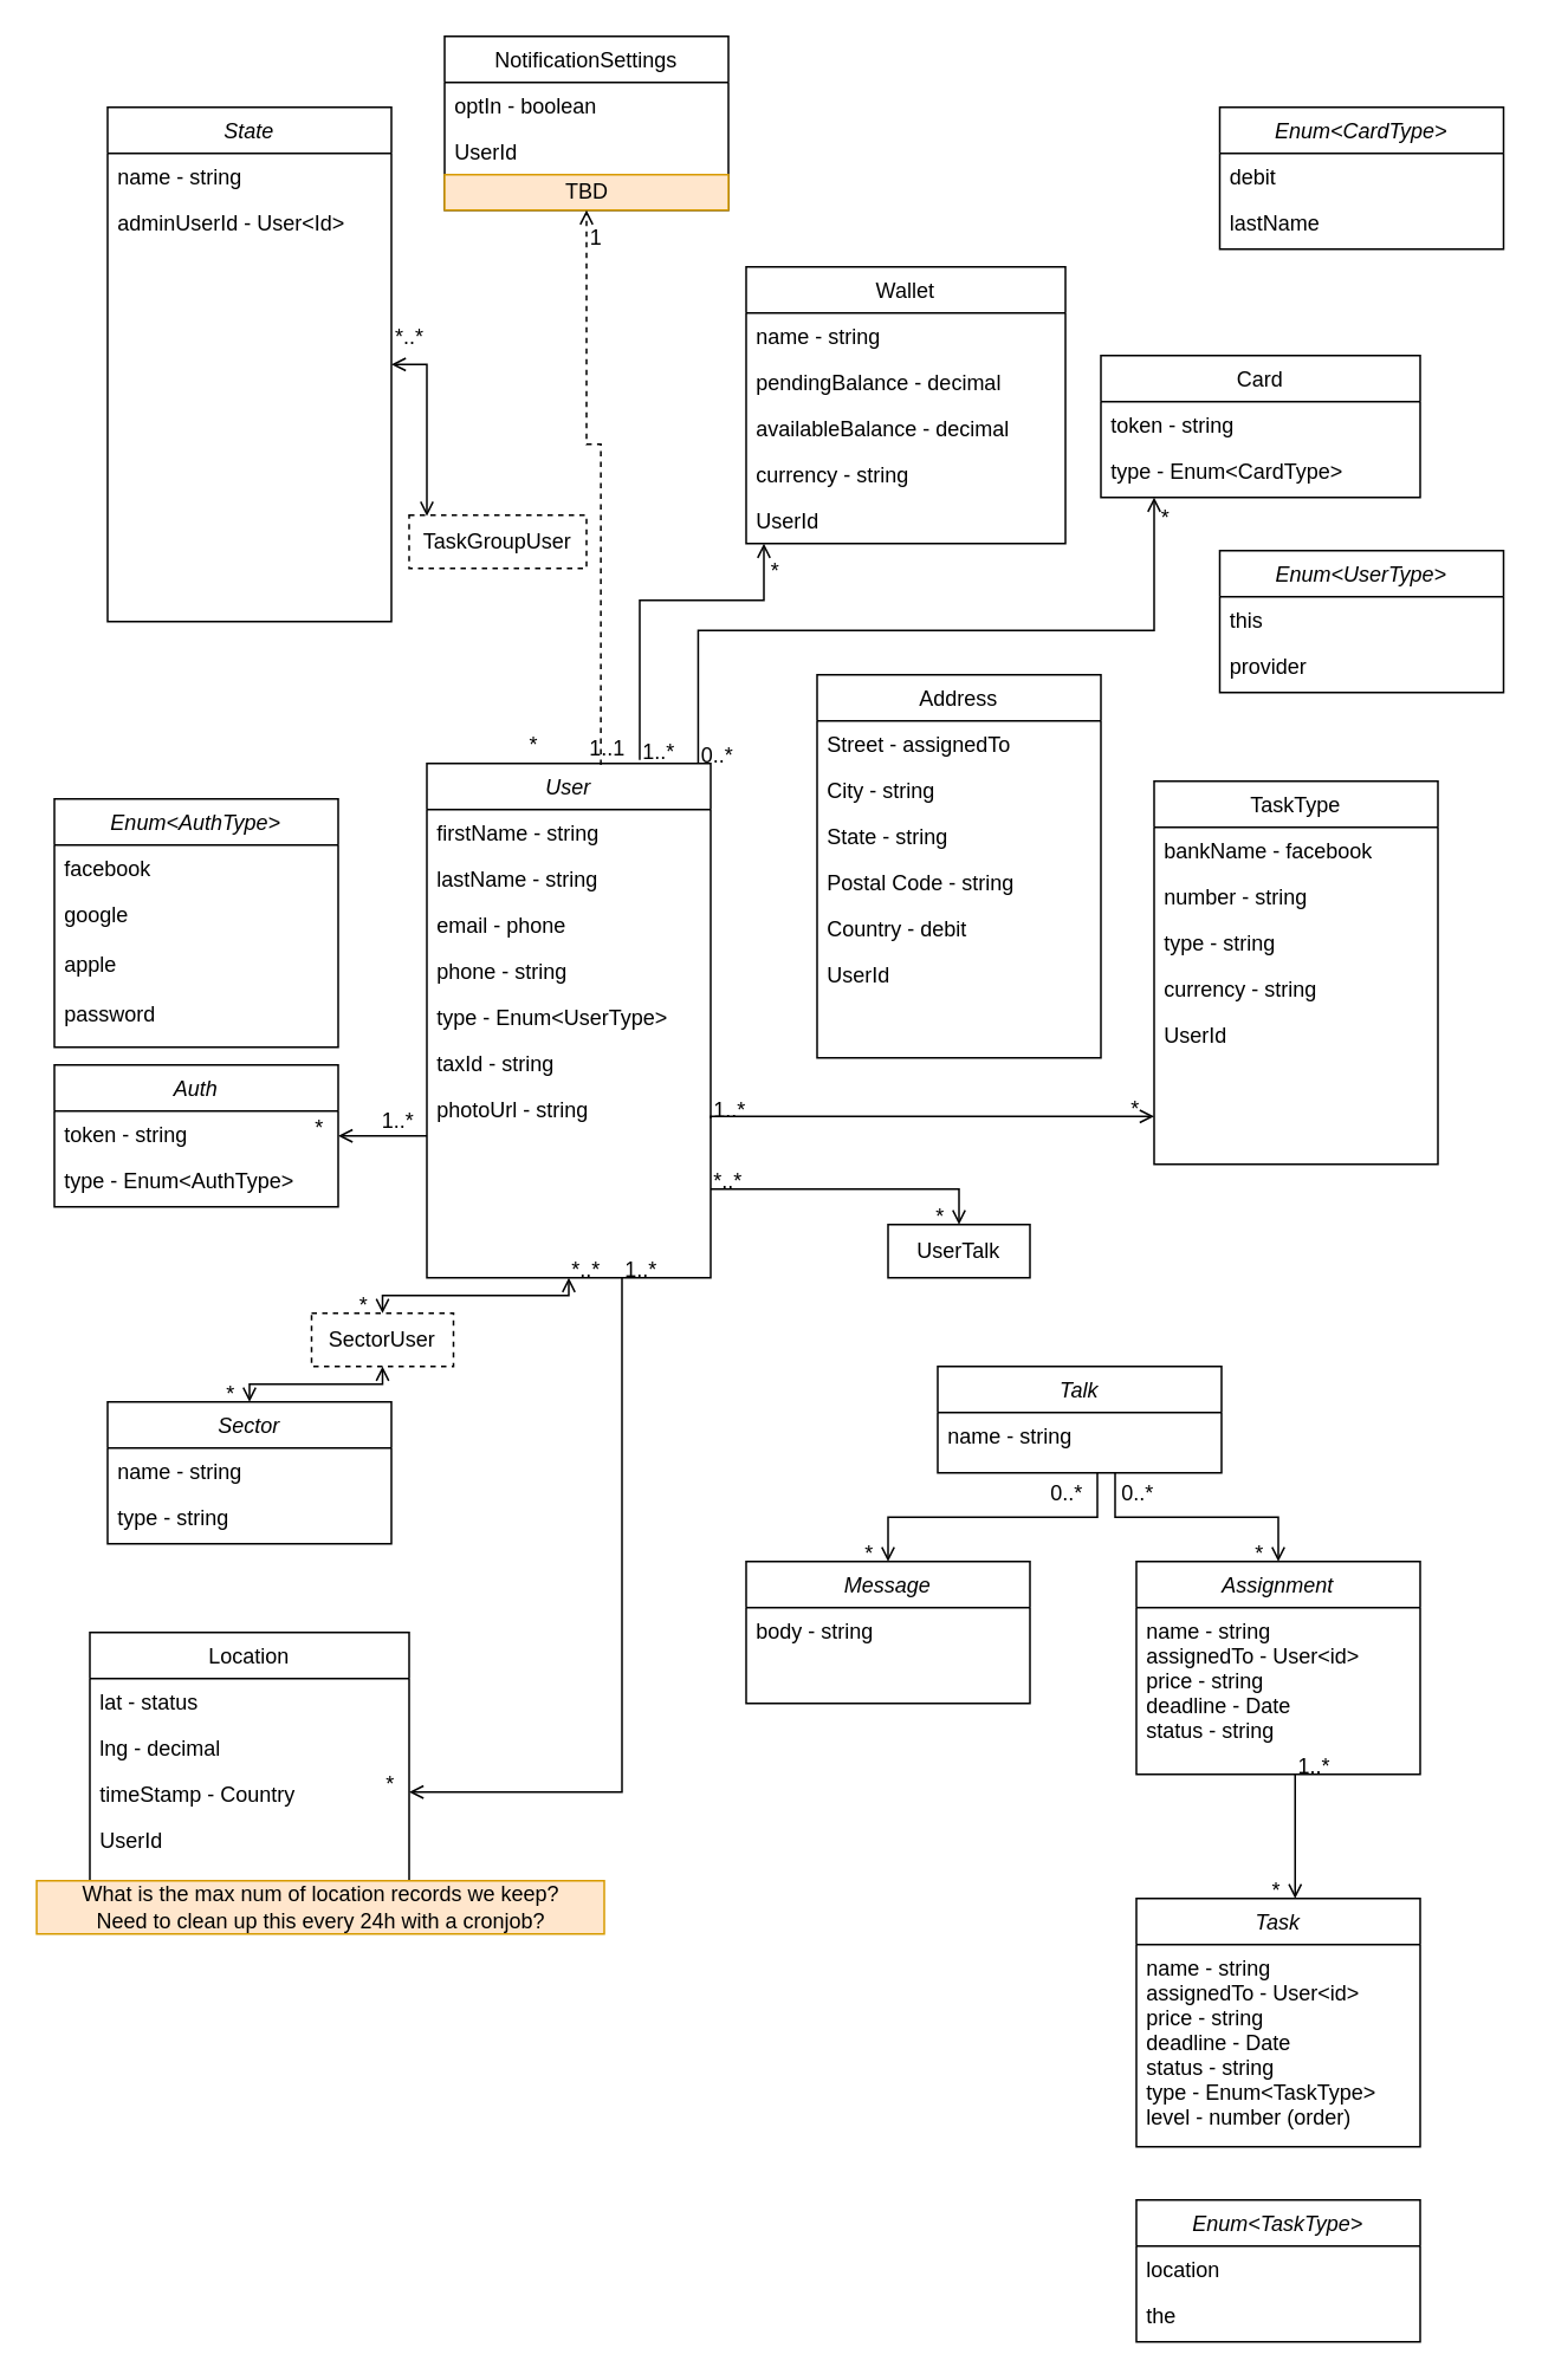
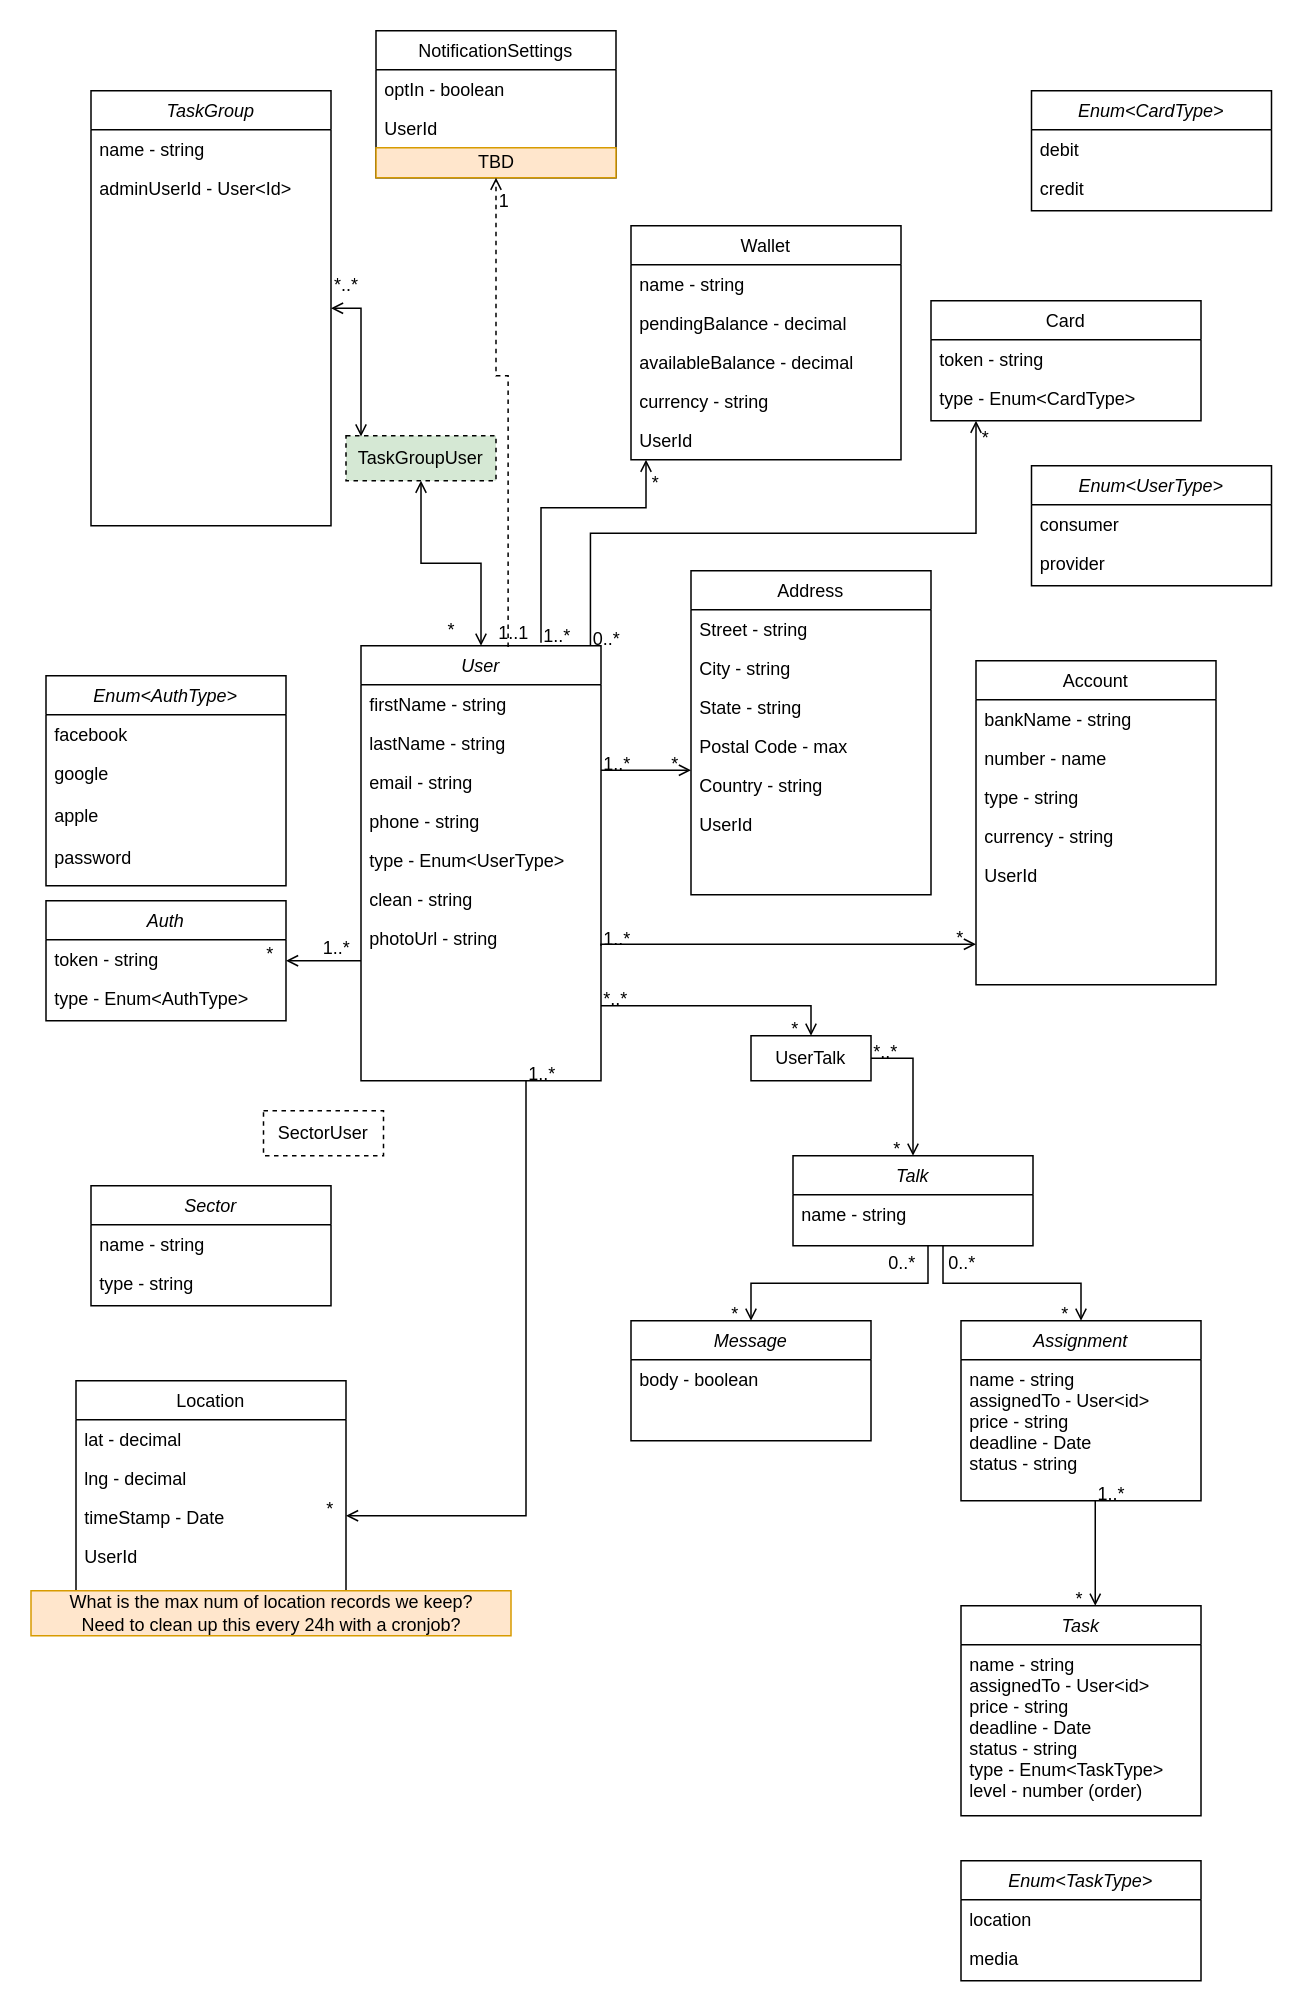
- <mxCell id="36" value="State" style="swimlane;fontStyle=2;align=center;verticalAlign=top;childLayout=stackLayout;horizontal=1;startSize=26;horizontalStack=0;resizeParent=1;resizeLast=0;collapsible=1;marginBottom=0;rounded=0;shadow=0;strokeWidth=1;" vertex="1" parent="1"><mxGeometry x="60" y="60" width="160" height="290" as="geometry"><mxRectangle x="230" y="140" width="160" height="26" as="alternateBounds" /></mxGeometry></mxCell>
+ <mxCell id="36" value="TaskGroup" style="swimlane;fontStyle=2;align=center;verticalAlign=top;childLayout=stackLayout;horizontal=1;startSize=26;horizontalStack=0;resizeParent=1;resizeLast=0;collapsible=1;marginBottom=0;rounded=0;shadow=0;strokeWidth=1;" vertex="1" parent="1"><mxGeometry x="60" y="60" width="160" height="290" as="geometry"><mxRectangle x="230" y="140" width="160" height="26" as="alternateBounds" /></mxGeometry></mxCell>
- <mxCell id="94" value="lastName" style="text;align=left;verticalAlign=top;spacingLeft=4;spacingRight=4;overflow=hidden;rotatable=0;points=[[0,0.5],[1,0.5]];portConstraint=eastwest;" vertex="1" parent="92"><mxGeometry y="52" width="160" height="26" as="geometry" /></mxCell>
+ <mxCell id="94" value="credit" style="text;align=left;verticalAlign=top;spacingLeft=4;spacingRight=4;overflow=hidden;rotatable=0;points=[[0,0.5],[1,0.5]];portConstraint=eastwest;" vertex="1" parent="92"><mxGeometry y="52" width="160" height="26" as="geometry" /></mxCell>
- <mxCell id="42" value="TaskGroupUser" style="rounded=0;whiteSpace=wrap;html=1;dashed=1;" vertex="1" parent="1"><mxGeometry x="230" y="290" width="100" height="30" as="geometry" /></mxCell>
+ <mxCell id="42" value="TaskGroupUser" style="rounded=0;whiteSpace=wrap;html=1;dashed=1;fillColor=#d5e8d4;" vertex="1" parent="1"><mxGeometry x="230" y="290" width="100" height="30" as="geometry" /></mxCell>
- <mxCell id="40" value="this" style="text;align=left;verticalAlign=top;spacingLeft=4;spacingRight=4;overflow=hidden;rotatable=0;points=[[0,0.5],[1,0.5]];portConstraint=eastwest;" vertex="1" parent="39"><mxGeometry y="26" width="160" height="26" as="geometry" /></mxCell>
+ <mxCell id="40" value="consumer" style="text;align=left;verticalAlign=top;spacingLeft=4;spacingRight=4;overflow=hidden;rotatable=0;points=[[0,0.5],[1,0.5]];portConstraint=eastwest;" vertex="1" parent="39"><mxGeometry y="26" width="160" height="26" as="geometry" /></mxCell>
+ <mxCell id="35" value="" style="edgeStyle=orthogonalEdgeStyle;rounded=0;orthogonalLoop=1;jettySize=auto;html=1;startArrow=open;startFill=0;endArrow=open;endFill=0;" edge="1" parent="1" source="42" target="2"><mxGeometry relative="1" as="geometry"><mxPoint x="350" y="205" as="targetPoint" /></mxGeometry></mxCell>
- <mxCell id="11" value="Street - assignedTo" style="text;align=left;verticalAlign=top;spacingLeft=4;spacingRight=4;overflow=hidden;rotatable=0;points=[[0,0.5],[1,0.5]];portConstraint=eastwest;" parent="10" vertex="1"><mxGeometry y="26" width="160" height="26" as="geometry" /></mxCell>
+ <mxCell id="11" value="Street - string" style="text;align=left;verticalAlign=top;spacingLeft=4;spacingRight=4;overflow=hidden;rotatable=0;points=[[0,0.5],[1,0.5]];portConstraint=eastwest;" parent="10" vertex="1"><mxGeometry y="26" width="160" height="26" as="geometry" /></mxCell>
- <mxCell id="66" value="TaskType" style="swimlane;fontStyle=0;align=center;verticalAlign=top;childLayout=stackLayout;horizontal=1;startSize=26;horizontalStack=0;resizeParent=1;resizeLast=0;collapsible=1;marginBottom=0;rounded=0;shadow=0;strokeWidth=1;" vertex="1" parent="1"><mxGeometry x="650" y="440" width="160" height="216" as="geometry"><mxRectangle x="550" y="140" width="160" height="26" as="alternateBounds" /></mxGeometry></mxCell>
+ <mxCell id="66" value="Account" style="swimlane;fontStyle=0;align=center;verticalAlign=top;childLayout=stackLayout;horizontal=1;startSize=26;horizontalStack=0;resizeParent=1;resizeLast=0;collapsible=1;marginBottom=0;rounded=0;shadow=0;strokeWidth=1;" vertex="1" parent="1"><mxGeometry x="650" y="440" width="160" height="216" as="geometry"><mxRectangle x="550" y="140" width="160" height="26" as="alternateBounds" /></mxGeometry></mxCell>
- <mxCell id="67" value="bankName - facebook" style="text;align=left;verticalAlign=top;spacingLeft=4;spacingRight=4;overflow=hidden;rotatable=0;points=[[0,0.5],[1,0.5]];portConstraint=eastwest;" vertex="1" parent="66"><mxGeometry y="26" width="160" height="26" as="geometry" /></mxCell>
+ <mxCell id="67" value="bankName - string" style="text;align=left;verticalAlign=top;spacingLeft=4;spacingRight=4;overflow=hidden;rotatable=0;points=[[0,0.5],[1,0.5]];portConstraint=eastwest;" vertex="1" parent="66"><mxGeometry y="26" width="160" height="26" as="geometry" /></mxCell>
- <mxCell id="14" value="Postal Code - string" style="text;align=left;verticalAlign=top;spacingLeft=4;spacingRight=4;overflow=hidden;rotatable=0;points=[[0,0.5],[1,0.5]];portConstraint=eastwest;rounded=0;shadow=0;html=0;" parent="10" vertex="1"><mxGeometry y="104" width="160" height="26" as="geometry" /></mxCell>
+ <mxCell id="14" value="Postal Code - max" style="text;align=left;verticalAlign=top;spacingLeft=4;spacingRight=4;overflow=hidden;rotatable=0;points=[[0,0.5],[1,0.5]];portConstraint=eastwest;rounded=0;shadow=0;html=0;" parent="10" vertex="1"><mxGeometry y="104" width="160" height="26" as="geometry" /></mxCell>
- <mxCell id="68" value="number - string" style="text;align=left;verticalAlign=top;spacingLeft=4;spacingRight=4;overflow=hidden;rotatable=0;points=[[0,0.5],[1,0.5]];portConstraint=eastwest;rounded=0;shadow=0;html=0;" vertex="1" parent="66"><mxGeometry y="52" width="160" height="26" as="geometry" /></mxCell>
+ <mxCell id="68" value="number - name" style="text;align=left;verticalAlign=top;spacingLeft=4;spacingRight=4;overflow=hidden;rotatable=0;points=[[0,0.5],[1,0.5]];portConstraint=eastwest;rounded=0;shadow=0;html=0;" vertex="1" parent="66"><mxGeometry y="52" width="160" height="26" as="geometry" /></mxCell>
+ <mxCell id="17" value="" style="endArrow=open;shadow=0;strokeWidth=1;rounded=0;endFill=1;edgeStyle=elbowEdgeStyle;elbow=vertical;" parent="1" source="2" target="10" edge="1"><mxGeometry x="0.5" y="41" relative="1" as="geometry"><mxPoint x="400" y="502" as="sourcePoint" /><mxPoint x="560" y="502" as="targetPoint" /><mxPoint x="-40" y="32" as="offset" /></mxGeometry></mxCell>
+ <mxCell id="18" value="1..*" style="resizable=0;align=left;verticalAlign=bottom;labelBackgroundColor=none;fontSize=12;" parent="17" connectable="0" vertex="1"><mxGeometry x="-1" relative="1" as="geometry"><mxPoint y="4" as="offset" /></mxGeometry></mxCell>
+ <mxCell id="19" value="*" style="resizable=0;align=right;verticalAlign=bottom;labelBackgroundColor=none;fontSize=12;" parent="17" connectable="0" vertex="1"><mxGeometry x="1" relative="1" as="geometry"><mxPoint x="-7" y="4" as="offset" /></mxGeometry></mxCell>
- <mxCell id="5" value="email - phone" style="text;align=left;verticalAlign=top;spacingLeft=4;spacingRight=4;overflow=hidden;rotatable=0;points=[[0,0.5],[1,0.5]];portConstraint=eastwest;rounded=0;shadow=0;html=0;" parent="2" vertex="1"><mxGeometry y="78" width="160" height="26" as="geometry" /></mxCell>
+ <mxCell id="5" value="email - string" style="text;align=left;verticalAlign=top;spacingLeft=4;spacingRight=4;overflow=hidden;rotatable=0;points=[[0,0.5],[1,0.5]];portConstraint=eastwest;rounded=0;shadow=0;html=0;" parent="2" vertex="1"><mxGeometry y="78" width="160" height="26" as="geometry" /></mxCell>
- <mxCell id="15" value="Country - debit" style="text;align=left;verticalAlign=top;spacingLeft=4;spacingRight=4;overflow=hidden;rotatable=0;points=[[0,0.5],[1,0.5]];portConstraint=eastwest;rounded=0;shadow=0;html=0;" parent="10" vertex="1"><mxGeometry y="130" width="160" height="26" as="geometry" /></mxCell>
+ <mxCell id="15" value="Country - string" style="text;align=left;verticalAlign=top;spacingLeft=4;spacingRight=4;overflow=hidden;rotatable=0;points=[[0,0.5],[1,0.5]];portConstraint=eastwest;rounded=0;shadow=0;html=0;" parent="10" vertex="1"><mxGeometry y="130" width="160" height="26" as="geometry" /></mxCell>
- <mxCell id="8" value="taxId - string" style="text;align=left;verticalAlign=top;spacingLeft=4;spacingRight=4;overflow=hidden;rotatable=0;points=[[0,0.5],[1,0.5]];portConstraint=eastwest;rounded=0;shadow=0;html=0;" vertex="1" parent="2"><mxGeometry y="156" width="160" height="26" as="geometry" /></mxCell>
+ <mxCell id="8" value="clean - string" style="text;align=left;verticalAlign=top;spacingLeft=4;spacingRight=4;overflow=hidden;rotatable=0;points=[[0,0.5],[1,0.5]];portConstraint=eastwest;rounded=0;shadow=0;html=0;" vertex="1" parent="2"><mxGeometry y="156" width="160" height="26" as="geometry" /></mxCell>
+ <mxCell id="56" value="" style="endArrow=open;shadow=0;strokeWidth=1;rounded=0;endFill=1;edgeStyle=elbowEdgeStyle;elbow=vertical;entryX=0.5;entryY=0;entryDx=0;entryDy=0;exitX=1;exitY=0.5;exitDx=0;exitDy=0;" edge="1" parent="1" source="62" target="33"><mxGeometry x="0.5" y="41" relative="1" as="geometry"><mxPoint x="400" y="680" as="sourcePoint" /><mxPoint x="528" y="680" as="targetPoint" /><mxPoint x="-40" y="32" as="offset" /><Array as="points"><mxPoint x="600" y="705" /></Array></mxGeometry></mxCell>
+ <mxCell id="57" value="*..*" style="resizable=0;align=left;verticalAlign=bottom;labelBackgroundColor=none;fontSize=12;" connectable="0" vertex="1" parent="56"><mxGeometry x="-1" relative="1" as="geometry"><mxPoint y="4" as="offset" /></mxGeometry></mxCell>
+ <mxCell id="58" value="*" style="resizable=0;align=right;verticalAlign=bottom;labelBackgroundColor=none;fontSize=12;" connectable="0" vertex="1" parent="56"><mxGeometry x="1" relative="1" as="geometry"><mxPoint x="-7" y="4" as="offset" /></mxGeometry></mxCell>
- <mxCell id="30" value="" style="endArrow=open;shadow=0;strokeWidth=1;rounded=0;endFill=1;edgeStyle=elbowEdgeStyle;elbow=vertical;entryX=0.5;entryY=0;entryDx=0;entryDy=0;exitX=0.5;exitY=1;exitDx=0;exitDy=0;startArrow=open;startFill=0;" edge="1" parent="1" source="2" target="29"><mxGeometry x="0.5" y="41" relative="1" as="geometry"><mxPoint x="320" y="720" as="sourcePoint" /><mxPoint x="140" y="790" as="targetPoint" /><mxPoint x="-40" y="32" as="offset" /></mxGeometry></mxCell>
- <mxCell id="31" value="*..*" style="resizable=0;align=left;verticalAlign=bottom;labelBackgroundColor=none;fontSize=12;" connectable="0" vertex="1" parent="30"><mxGeometry x="-1" relative="1" as="geometry"><mxPoint y="4" as="offset" /></mxGeometry></mxCell>
- <mxCell id="32" value="*" style="resizable=0;align=right;verticalAlign=bottom;labelBackgroundColor=none;fontSize=12;" connectable="0" vertex="1" parent="30"><mxGeometry x="1" relative="1" as="geometry"><mxPoint x="-7" y="4" as="offset" /></mxGeometry></mxCell>
- <mxCell id="26" value="" style="endArrow=open;shadow=0;strokeWidth=1;rounded=0;endFill=1;edgeStyle=elbowEdgeStyle;elbow=vertical;entryX=0.5;entryY=0;entryDx=0;entryDy=0;exitX=0.5;exitY=1;exitDx=0;exitDy=0;startArrow=open;startFill=0;" edge="1" parent="1" source="29" target="23"><mxGeometry x="0.5" y="41" relative="1" as="geometry"><mxPoint x="306" y="750" as="sourcePoint" /><mxPoint x="434" y="750" as="targetPoint" /><mxPoint x="-40" y="32" as="offset" /></mxGeometry></mxCell>
- <mxCell id="27" value="*..*" style="resizable=0;align=left;verticalAlign=bottom;labelBackgroundColor=none;fontSize=12;" connectable="0" vertex="1" parent="26"><mxGeometry x="-1" relative="1" as="geometry"><mxPoint y="4" as="offset" /></mxGeometry></mxCell>
- <mxCell id="28" value="*" style="resizable=0;align=right;verticalAlign=bottom;labelBackgroundColor=none;fontSize=12;" connectable="0" vertex="1" parent="26"><mxGeometry x="1" relative="1" as="geometry"><mxPoint x="-7" y="4" as="offset" /></mxGeometry></mxCell>
- <mxCell id="49" value="body - string" style="text;align=left;verticalAlign=top;spacingLeft=4;spacingRight=4;overflow=hidden;rotatable=0;points=[[0,0.5],[1,0.5]];portConstraint=eastwest;" vertex="1" parent="48"><mxGeometry y="26" width="160" height="54" as="geometry" /></mxCell>
+ <mxCell id="49" value="body - boolean" style="text;align=left;verticalAlign=top;spacingLeft=4;spacingRight=4;overflow=hidden;rotatable=0;points=[[0,0.5],[1,0.5]];portConstraint=eastwest;" vertex="1" parent="48"><mxGeometry y="26" width="160" height="54" as="geometry" /></mxCell>
- <mxCell id="99" value="lat - status" style="text;align=left;verticalAlign=top;spacingLeft=4;spacingRight=4;overflow=hidden;rotatable=0;points=[[0,0.5],[1,0.5]];portConstraint=eastwest;" vertex="1" parent="98"><mxGeometry y="26" width="180" height="26" as="geometry" /></mxCell>
+ <mxCell id="99" value="lat - decimal" style="text;align=left;verticalAlign=top;spacingLeft=4;spacingRight=4;overflow=hidden;rotatable=0;points=[[0,0.5],[1,0.5]];portConstraint=eastwest;" vertex="1" parent="98"><mxGeometry y="26" width="180" height="26" as="geometry" /></mxCell>
- <mxCell id="101" value="timeStamp - Country" style="text;align=left;verticalAlign=top;spacingLeft=4;spacingRight=4;overflow=hidden;rotatable=0;points=[[0,0.5],[1,0.5]];portConstraint=eastwest;rounded=0;shadow=0;html=0;" vertex="1" parent="98"><mxGeometry y="78" width="180" height="26" as="geometry" /></mxCell>
+ <mxCell id="101" value="timeStamp - Date" style="text;align=left;verticalAlign=top;spacingLeft=4;spacingRight=4;overflow=hidden;rotatable=0;points=[[0,0.5],[1,0.5]];portConstraint=eastwest;rounded=0;shadow=0;html=0;" vertex="1" parent="98"><mxGeometry y="78" width="180" height="26" as="geometry" /></mxCell>
- <mxCell id="114" value="the" style="text;align=left;verticalAlign=top;spacingLeft=4;spacingRight=4;overflow=hidden;rotatable=0;points=[[0,0.5],[1,0.5]];portConstraint=eastwest;" vertex="1" parent="112"><mxGeometry y="52" width="160" height="26" as="geometry" /></mxCell>
+ <mxCell id="114" value="media" style="text;align=left;verticalAlign=top;spacingLeft=4;spacingRight=4;overflow=hidden;rotatable=0;points=[[0,0.5],[1,0.5]];portConstraint=eastwest;" vertex="1" parent="112"><mxGeometry y="52" width="160" height="26" as="geometry" /></mxCell>
